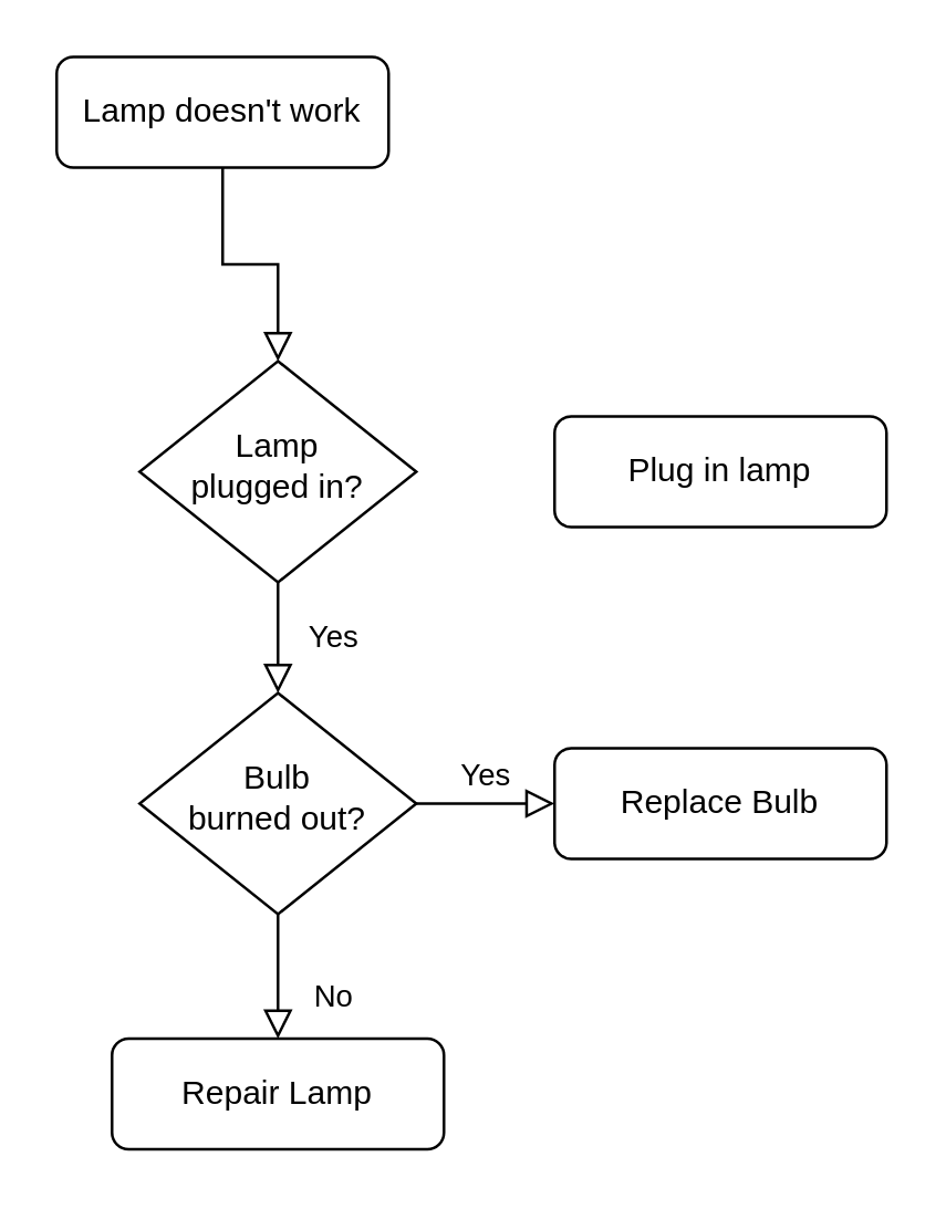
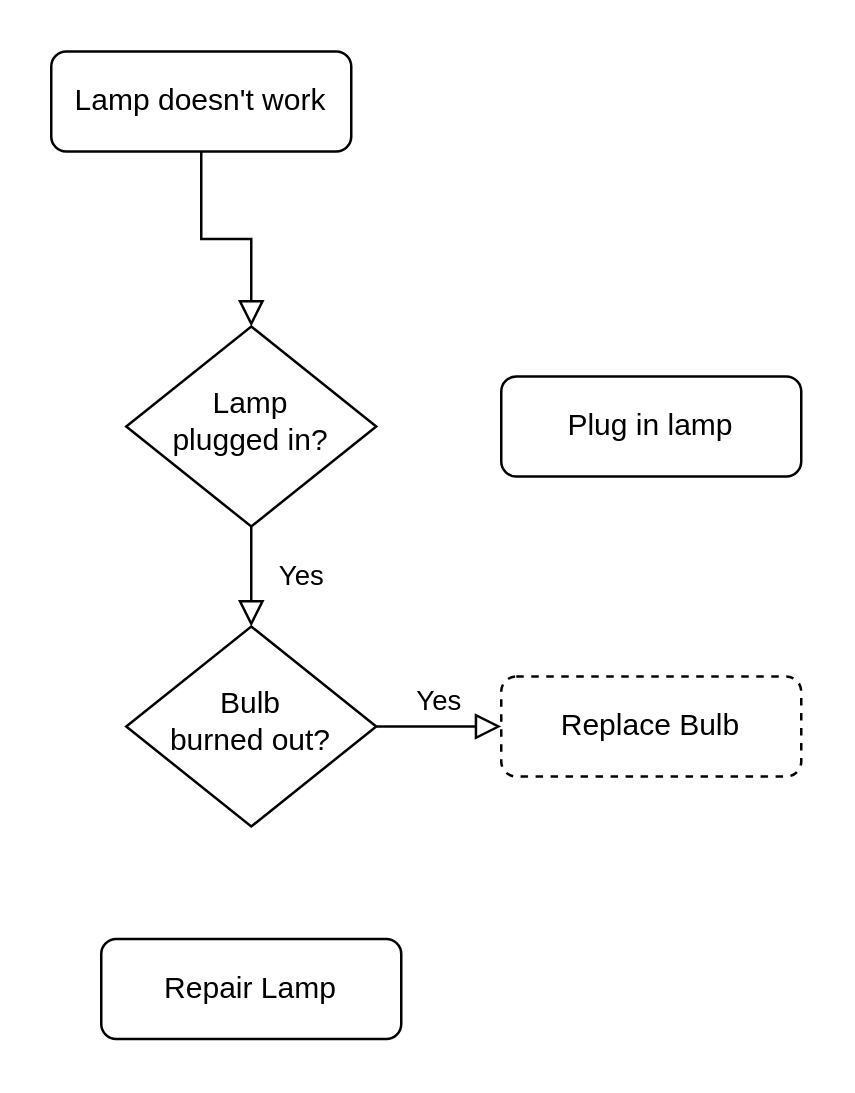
- <mxCell id="11" value="Replace Bulb" parent="1" style="rounded=1;whiteSpace=wrap;html=1;fontSize=12;glass=0;strokeWidth=1;shadow=0;" vertex="1"><mxGeometry as="geometry" height="40" width="120" y="270" x="200" /></mxCell>
+ <mxCell id="11" value="Replace Bulb" parent="1" style="rounded=1;whiteSpace=wrap;html=1;fontSize=12;glass=0;strokeWidth=1;shadow=0;dashed=1;" vertex="1"><mxGeometry as="geometry" height="40" width="120" y="270" x="200" /></mxCell>
- <mxCell id="7" value="No" parent="1" edge="1" target="10" source="9" style="rounded=0;html=1;jettySize=auto;orthogonalLoop=1;fontSize=11;endArrow=block;endFill=0;endSize=8;strokeWidth=1;shadow=0;labelBackgroundColor=none;edgeStyle=orthogonalEdgeStyle;"><mxGeometry as="geometry" relative="1" y="20" x="0.333"><mxPoint as="offset" /></mxGeometry></mxCell>
